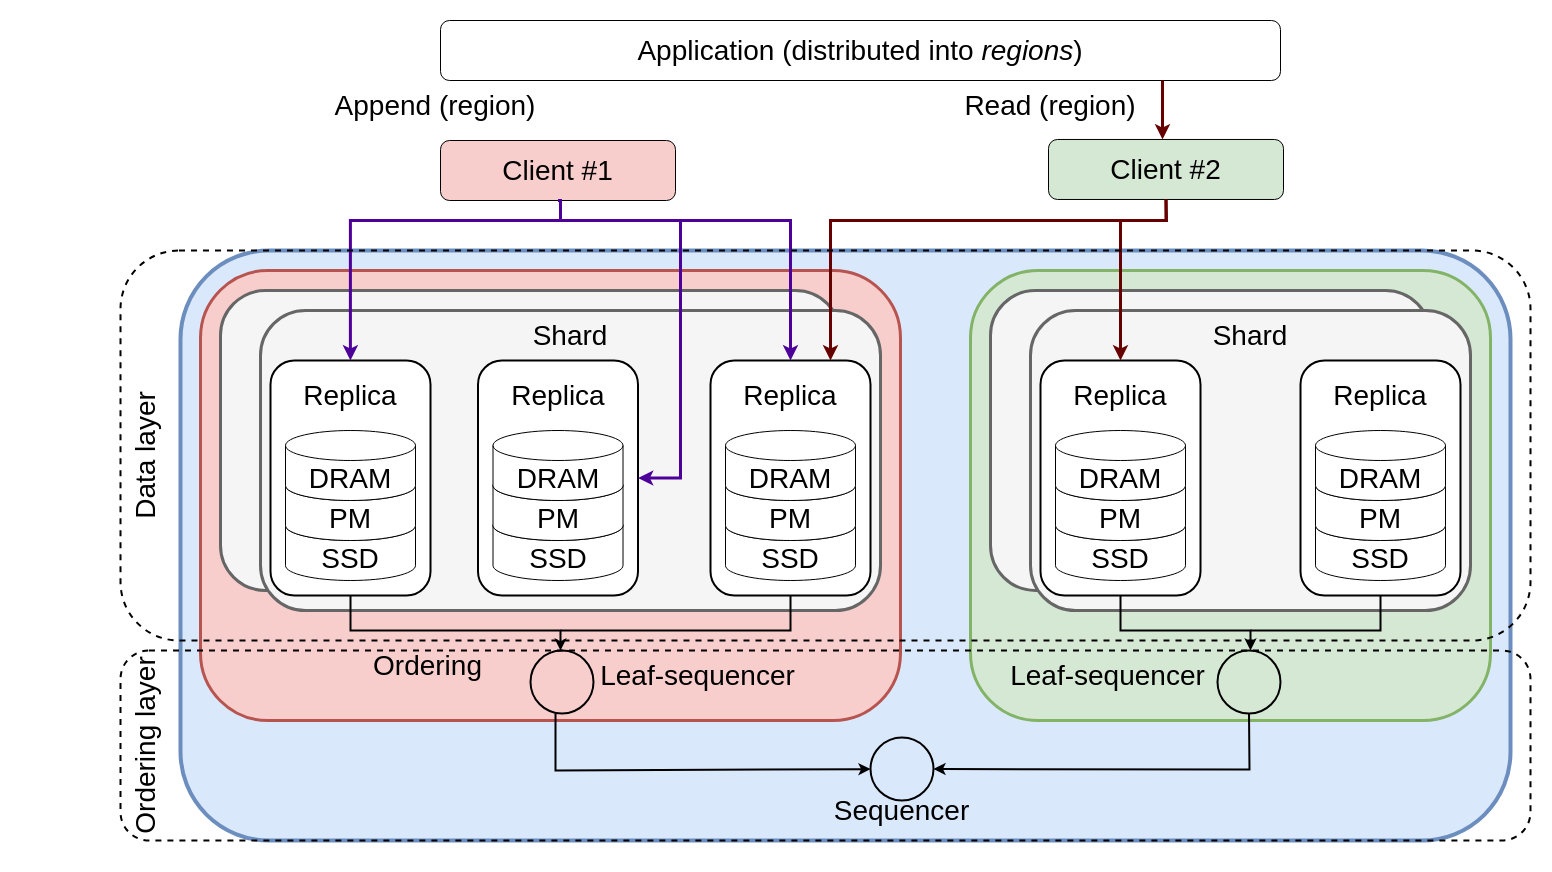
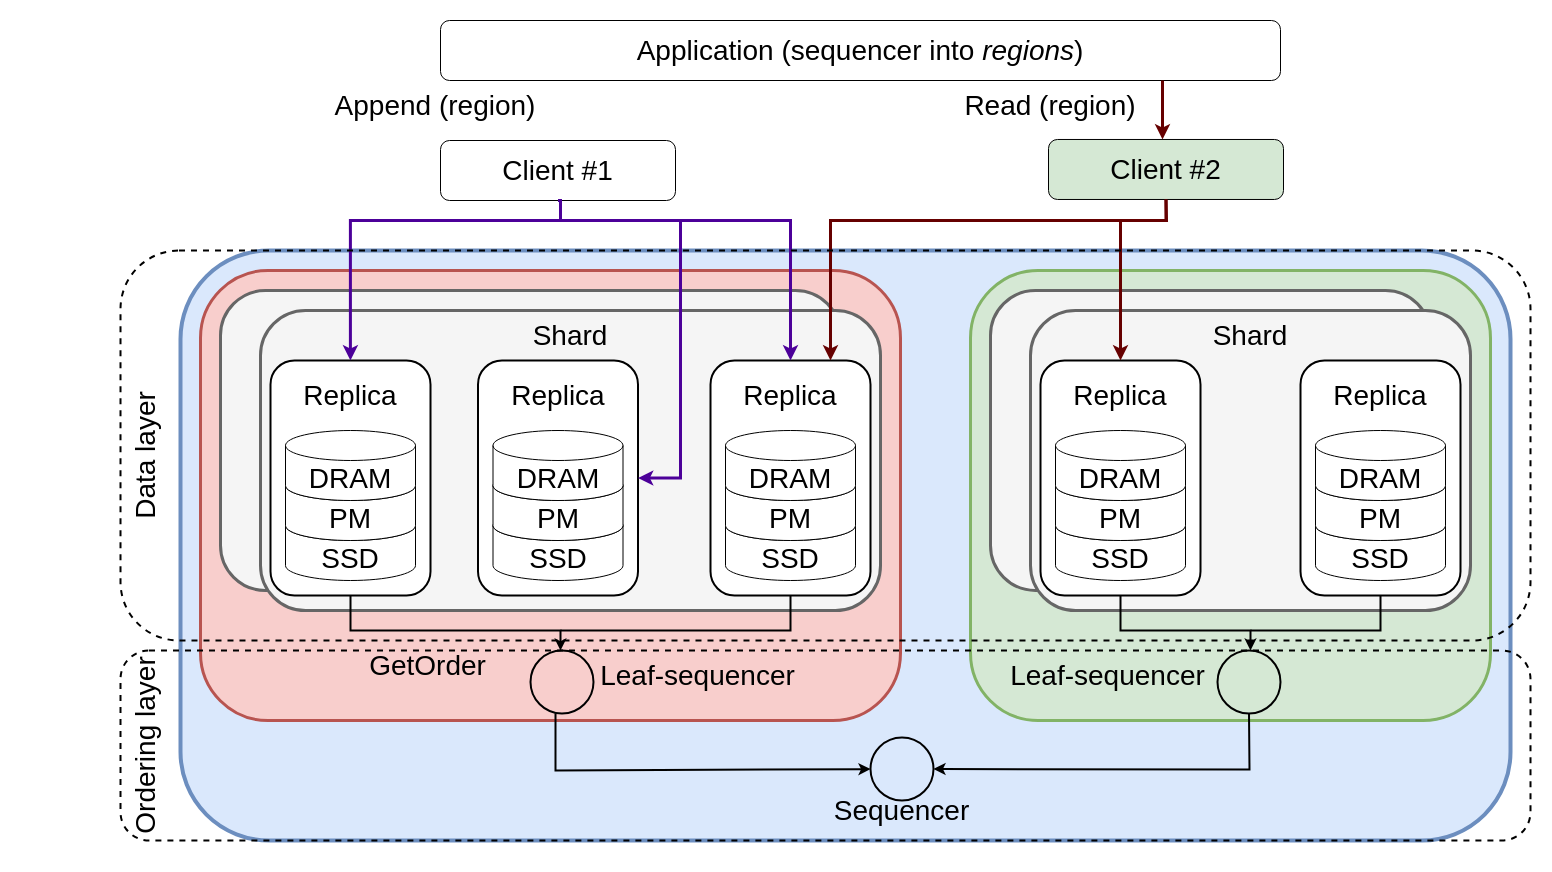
- <mxCell id="8" value="&lt;font style=&quot;font-size: 28px;&quot;&gt;Application (distributed into &lt;i style=&quot;font-size: 28px;&quot;&gt;regions&lt;/i&gt;)&lt;br style=&quot;font-size: 28px;&quot;&gt;&lt;/font&gt;" style="rounded=1;whiteSpace=wrap;html=1;fontSize=28;" vertex="1" parent="1"><mxGeometry x="440" y="20" width="840" height="60" as="geometry" /></mxCell>
+ <mxCell id="8" value="&lt;font style=&quot;font-size: 28px;&quot;&gt;Application (sequencer into &lt;i style=&quot;font-size: 28px;&quot;&gt;regions&lt;/i&gt;)&lt;br style=&quot;font-size: 28px;&quot;&gt;&lt;/font&gt;" style="rounded=1;whiteSpace=wrap;html=1;fontSize=28;" vertex="1" parent="1"><mxGeometry x="440" y="20" width="840" height="60" as="geometry" /></mxCell>
- <mxCell id="9" value="Client #1" style="rounded=1;whiteSpace=wrap;html=1;fontSize=28;fillColor=#f8cecc;" vertex="1" parent="1"><mxGeometry x="440" y="140" width="235" height="60" as="geometry" /></mxCell>
+ <mxCell id="9" value="Client #1" style="rounded=1;whiteSpace=wrap;html=1;fontSize=28;" vertex="1" parent="1"><mxGeometry x="440" y="140" width="235" height="60" as="geometry" /></mxCell>
- <mxCell id="48" value="Ordering" style="text;html=1;strokeColor=none;fillColor=none;align=center;verticalAlign=middle;whiteSpace=wrap;rounded=0;glass=0;dashed=1;strokeWidth=2;fontSize=28;" vertex="1" parent="1"><mxGeometry x="310" y="650" width="235" height="30" as="geometry" /></mxCell>
+ <mxCell id="48" value="GetOrder" style="text;html=1;strokeColor=none;fillColor=none;align=center;verticalAlign=middle;whiteSpace=wrap;rounded=0;glass=0;dashed=1;strokeWidth=2;fontSize=28;" vertex="1" parent="1"><mxGeometry x="310" y="650" width="235" height="30" as="geometry" /></mxCell>
